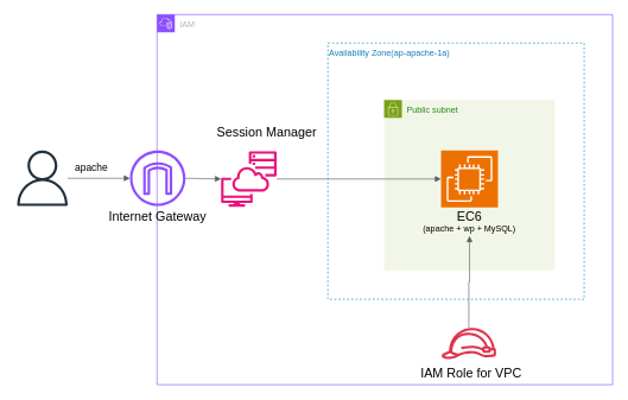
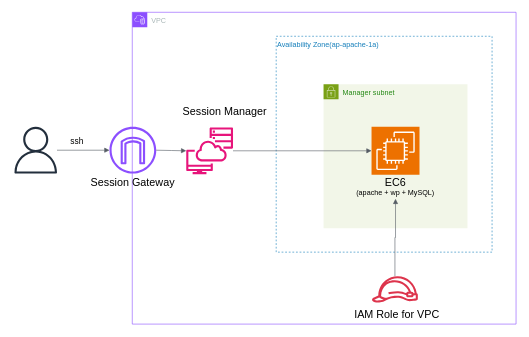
- <mxCell id="2" value="IAM" style="points=[[0,0],[0.25,0],[0.5,0],[0.75,0],[1,0],[1,0.25],[1,0.5],[1,0.75],[1,1],[0.75,1],[0.5,1],[0.25,1],[0,1],[0,0.75],[0,0.5],[0,0.25]];outlineConnect=0;gradientColor=none;html=1;whiteSpace=wrap;fontSize=12;fontStyle=0;container=1;pointerEvents=0;collapsible=0;recursiveResize=0;shape=mxgraph.aws4.group;grIcon=mxgraph.aws4.group_vpc2;strokeColor=#8C4FFF;fillColor=none;verticalAlign=top;align=left;spacingLeft=30;fontColor=#AAB7B8;dashed=0;" parent="1" vertex="1"><mxGeometry x="220" y="20" width="640" height="520" as="geometry" /></mxCell>
+ <mxCell id="2" value="VPC" style="points=[[0,0],[0.25,0],[0.5,0],[0.75,0],[1,0],[1,0.25],[1,0.5],[1,0.75],[1,1],[0.75,1],[0.5,1],[0.25,1],[0,1],[0,0.75],[0,0.5],[0,0.25]];outlineConnect=0;gradientColor=none;html=1;whiteSpace=wrap;fontSize=12;fontStyle=0;container=1;pointerEvents=0;collapsible=0;recursiveResize=0;shape=mxgraph.aws4.group;grIcon=mxgraph.aws4.group_vpc2;strokeColor=#8C4FFF;fillColor=none;verticalAlign=top;align=left;spacingLeft=30;fontColor=#AAB7B8;dashed=0;" parent="1" vertex="1"><mxGeometry x="220" y="20" width="640" height="520" as="geometry" /></mxCell>
- <mxCell id="13" value="Public subnet" style="points=[[0,0],[0.25,0],[0.5,0],[0.75,0],[1,0],[1,0.25],[1,0.5],[1,0.75],[1,1],[0.75,1],[0.5,1],[0.25,1],[0,1],[0,0.75],[0,0.5],[0,0.25]];outlineConnect=0;gradientColor=none;html=1;whiteSpace=wrap;fontSize=12;fontStyle=0;container=1;pointerEvents=0;collapsible=0;recursiveResize=0;shape=mxgraph.aws4.group;grIcon=mxgraph.aws4.group_security_group;grStroke=0;strokeColor=#7AA116;fillColor=#F2F6E8;verticalAlign=top;align=left;spacingLeft=30;fontColor=#248814;dashed=0;" parent="1" vertex="1"><mxGeometry x="539" y="140" width="240" height="240" as="geometry" /></mxCell>
+ <mxCell id="13" value="Manager subnet" style="points=[[0,0],[0.25,0],[0.5,0],[0.75,0],[1,0],[1,0.25],[1,0.5],[1,0.75],[1,1],[0.75,1],[0.5,1],[0.25,1],[0,1],[0,0.75],[0,0.5],[0,0.25]];outlineConnect=0;gradientColor=none;html=1;whiteSpace=wrap;fontSize=12;fontStyle=0;container=1;pointerEvents=0;collapsible=0;recursiveResize=0;shape=mxgraph.aws4.group;grIcon=mxgraph.aws4.group_security_group;grStroke=0;strokeColor=#7AA116;fillColor=#F2F6E8;verticalAlign=top;align=left;spacingLeft=30;fontColor=#248814;dashed=0;" parent="1" vertex="1"><mxGeometry x="539" y="140" width="240" height="240" as="geometry" /></mxCell>
- <mxCell id="16" value="&lt;font style=&quot;font-size: 14px;&quot;&gt;apache&lt;/font&gt;" style="text;strokeColor=none;align=center;fillColor=none;html=1;verticalAlign=middle;whiteSpace=wrap;rounded=0;" parent="1" vertex="1"><mxGeometry x="98" y="220" width="60" height="30" as="geometry" /></mxCell>
+ <mxCell id="16" value="&lt;font style=&quot;font-size: 14px;&quot;&gt;ssh&lt;/font&gt;" style="text;strokeColor=none;align=center;fillColor=none;html=1;verticalAlign=middle;whiteSpace=wrap;rounded=0;" parent="1" vertex="1"><mxGeometry x="98" y="220" width="60" height="30" as="geometry" /></mxCell>
- <mxCell id="6" value="&lt;font style=&quot;font-size: 18px;&quot;&gt;Internet Gateway&lt;/font&gt;" style="text;strokeColor=none;align=center;fillColor=none;html=1;verticalAlign=middle;whiteSpace=wrap;rounded=0;" parent="4" vertex="1"><mxGeometry y="78" width="150" height="30" as="geometry" /></mxCell>
+ <mxCell id="6" value="&lt;font style=&quot;font-size: 18px;&quot;&gt;Session Gateway&lt;/font&gt;" style="text;strokeColor=none;align=center;fillColor=none;html=1;verticalAlign=middle;whiteSpace=wrap;rounded=0;" parent="4" vertex="1"><mxGeometry y="78" width="150" height="30" as="geometry" /></mxCell>
